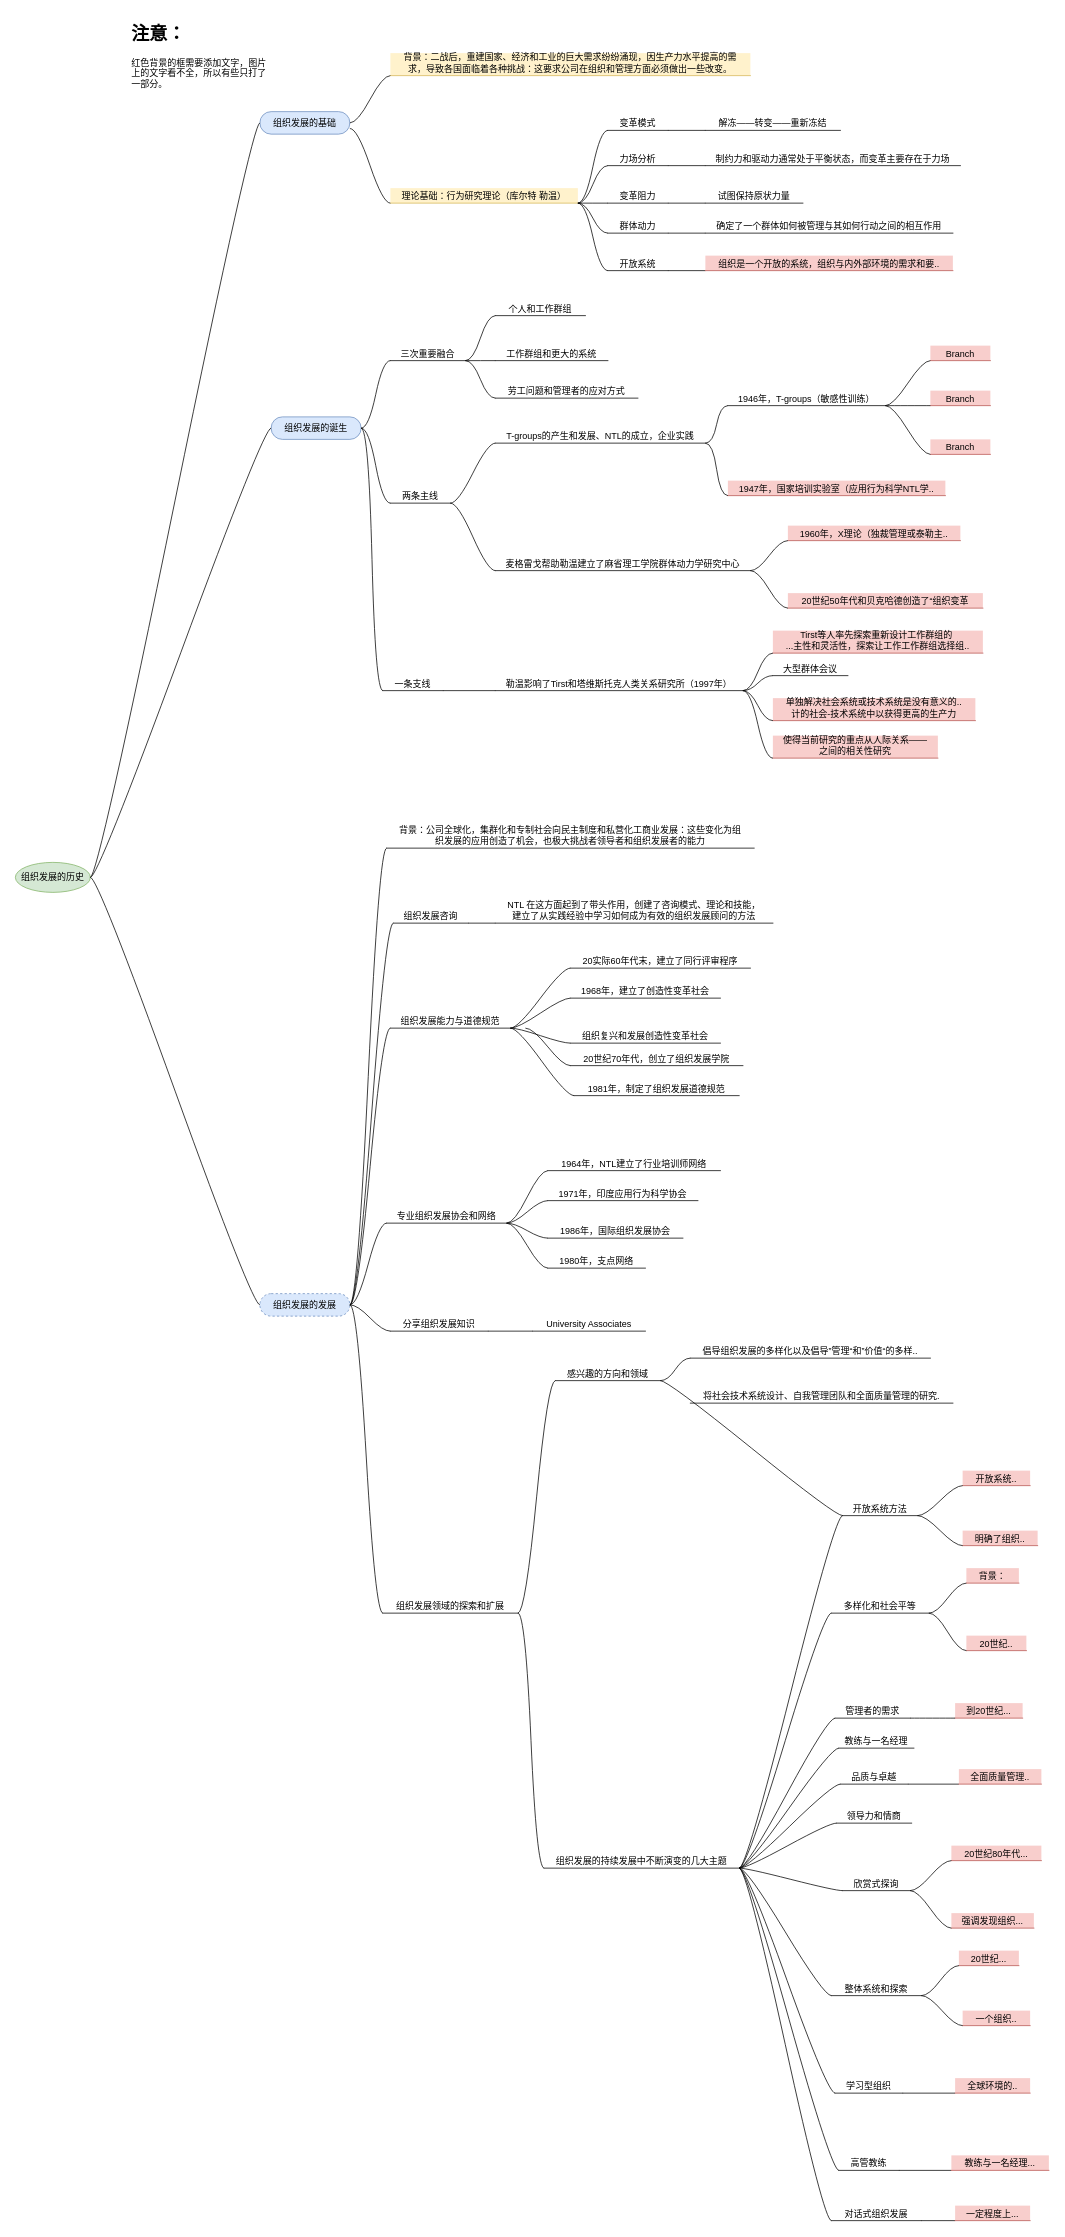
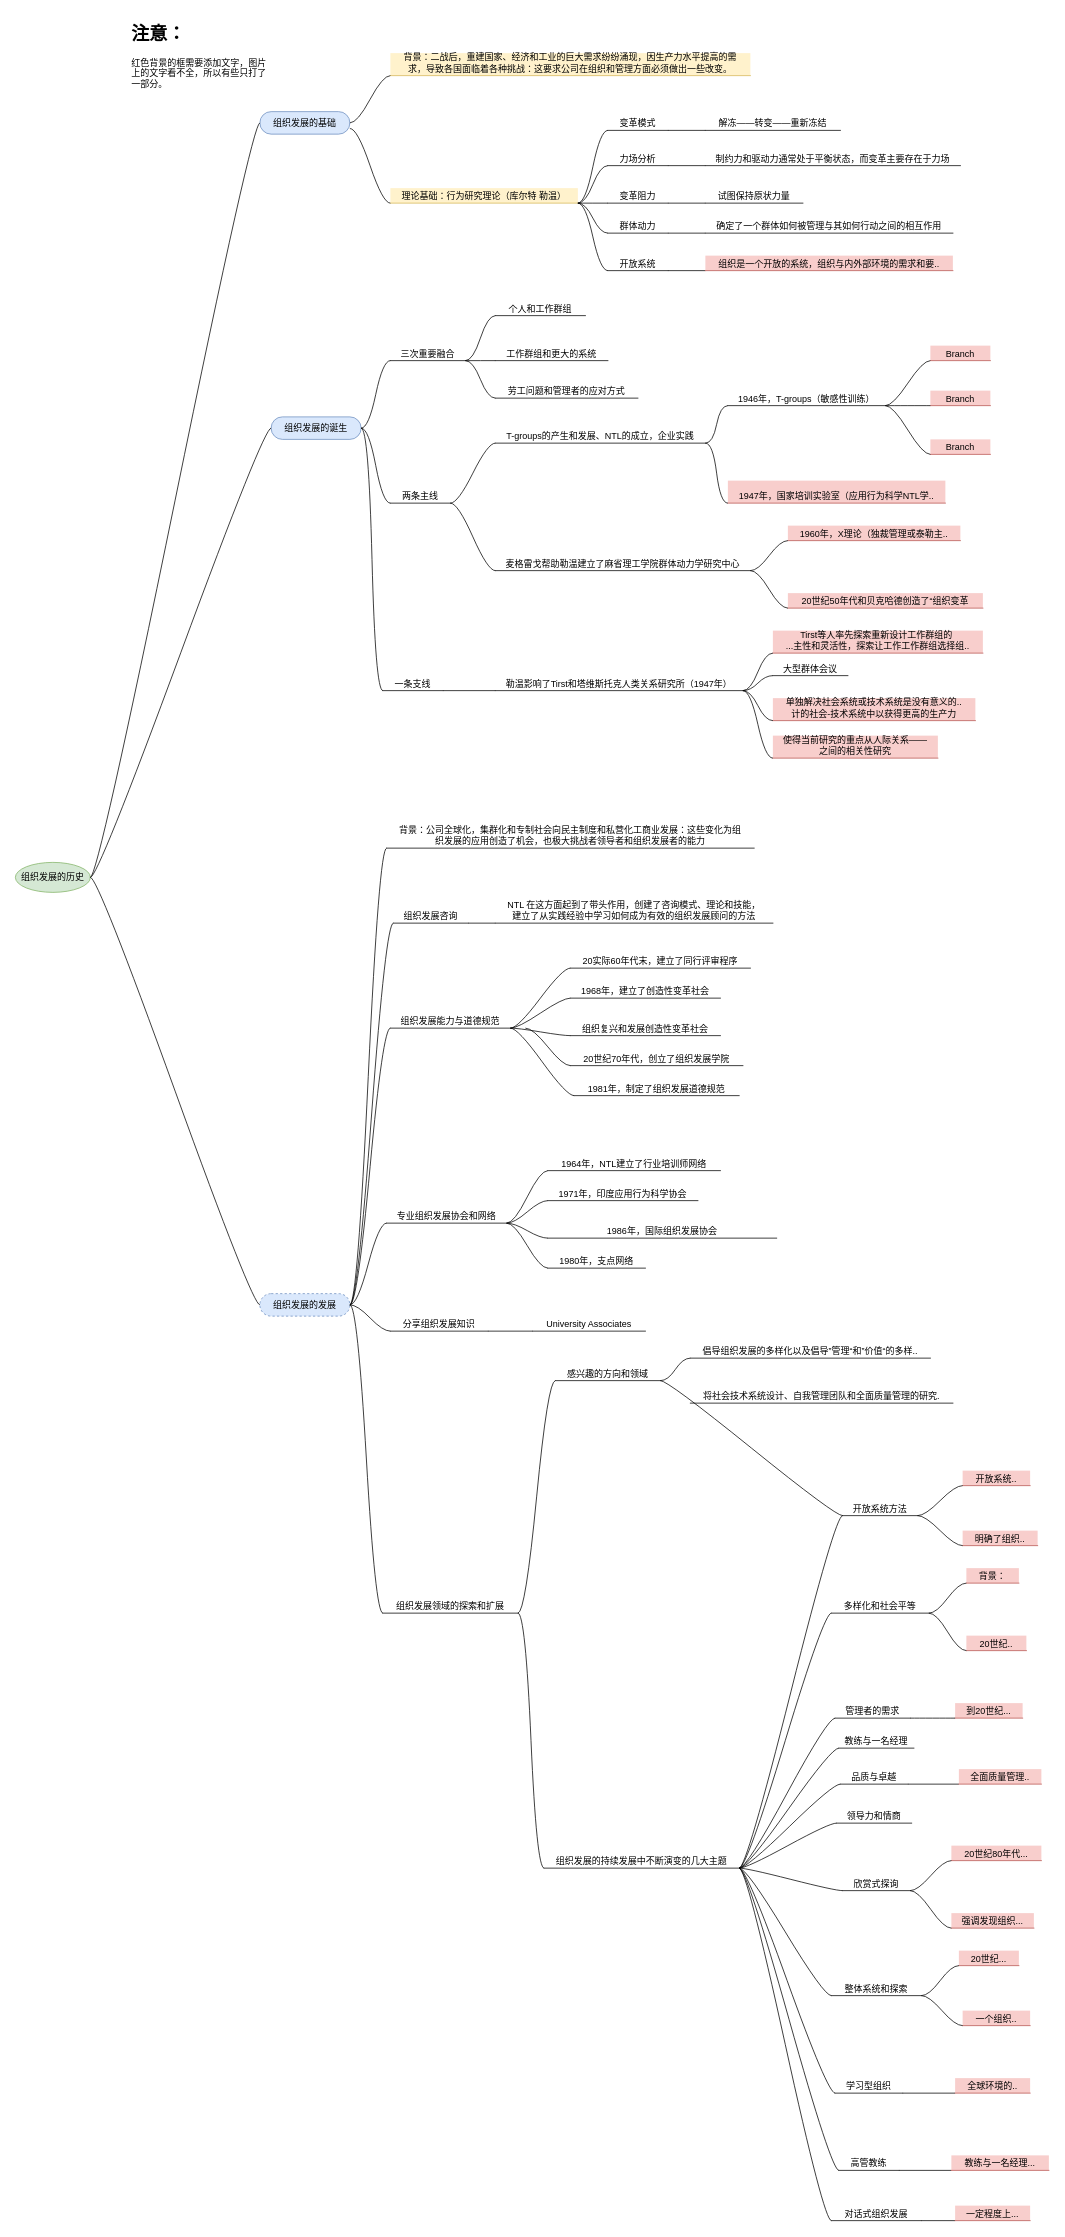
- <mxCell id="55" value="1947年，国家培训实验室（应用行为科学NTL学.." style="whiteSpace=wrap;html=1;shape=partialRectangle;top=0;left=0;bottom=1;right=0;points=[[0,1],[1,1]];fillColor=#f8cecc;align=center;verticalAlign=bottom;routingCenterY=0.5;snapToPoint=1;recursiveResize=0;autosize=1;treeFolding=1;treeMoving=1;newEdgeStyle={&quot;edgeStyle&quot;:&quot;entityRelationEdgeStyle&quot;,&quot;startArrow&quot;:&quot;none&quot;,&quot;endArrow&quot;:&quot;none&quot;,&quot;segment&quot;:10,&quot;curved&quot;:1};strokeColor=#b85450;" parent="1" vertex="1"><mxGeometry x="970" y="640" width="290" height="20" as="geometry" /></mxCell>
+ <mxCell id="55" value="1947年，国家培训实验室（应用行为科学NTL学.." style="whiteSpace=wrap;html=1;shape=partialRectangle;top=0;left=0;bottom=1;right=0;points=[[0,1],[1,1]];fillColor=#f8cecc;align=center;verticalAlign=bottom;routingCenterY=0.5;snapToPoint=1;recursiveResize=0;autosize=1;treeFolding=1;treeMoving=1;newEdgeStyle={&quot;edgeStyle&quot;:&quot;entityRelationEdgeStyle&quot;,&quot;startArrow&quot;:&quot;none&quot;,&quot;endArrow&quot;:&quot;none&quot;,&quot;segment&quot;:10,&quot;curved&quot;:1};strokeColor=#b85450;" parent="1" vertex="1"><mxGeometry x="970" y="640" width="290" height="30" as="geometry" /></mxCell>
- <mxCell id="64" value="勒温影响了Tirst和塔维斯托克人类关系研究所（1997年）" style="whiteSpace=wrap;html=1;shape=partialRectangle;top=0;left=0;bottom=1;right=0;points=[[0,1],[1,1]];fillColor=none;align=center;verticalAlign=bottom;routingCenterY=0.5;snapToPoint=1;recursiveResize=0;autosize=1;treeFolding=1;treeMoving=1;newEdgeStyle={&quot;edgeStyle&quot;:&quot;entityRelationEdgeStyle&quot;,&quot;startArrow&quot;:&quot;none&quot;,&quot;endArrow&quot;:&quot;none&quot;,&quot;segment&quot;:10,&quot;curved&quot;:1};" parent="1" vertex="1"><mxGeometry x="660" y="900" width="330" height="20" as="geometry" /></mxCell>
+ <mxCell id="64" value="勒温影响了Tirst和塔维斯托克人类关系研究所（1947年）" style="whiteSpace=wrap;html=1;shape=partialRectangle;top=0;left=0;bottom=1;right=0;points=[[0,1],[1,1]];fillColor=none;align=center;verticalAlign=bottom;routingCenterY=0.5;snapToPoint=1;recursiveResize=0;autosize=1;treeFolding=1;treeMoving=1;newEdgeStyle={&quot;edgeStyle&quot;:&quot;entityRelationEdgeStyle&quot;,&quot;startArrow&quot;:&quot;none&quot;,&quot;endArrow&quot;:&quot;none&quot;,&quot;segment&quot;:10,&quot;curved&quot;:1};" parent="1" vertex="1"><mxGeometry x="660" y="900" width="330" height="20" as="geometry" /></mxCell>
- <mxCell id="90" value="组织复兴和发展创造性变革社会" style="whiteSpace=wrap;html=1;shape=partialRectangle;top=0;left=0;bottom=1;right=0;points=[[0,1],[1,1]];fillColor=none;align=center;verticalAlign=bottom;routingCenterY=0.5;snapToPoint=1;recursiveResize=0;autosize=1;treeFolding=1;treeMoving=1;newEdgeStyle={&quot;edgeStyle&quot;:&quot;entityRelationEdgeStyle&quot;,&quot;startArrow&quot;:&quot;none&quot;,&quot;endArrow&quot;:&quot;none&quot;,&quot;segment&quot;:10,&quot;curved&quot;:1};" parent="1" vertex="1"><mxGeometry x="760" y="1360" width="200" height="30" as="geometry" /></mxCell>
+ <mxCell id="90" value="组织复兴和发展创造性变革社会" style="whiteSpace=wrap;html=1;shape=partialRectangle;top=0;left=0;bottom=1;right=0;points=[[0,1],[1,1]];fillColor=none;align=center;verticalAlign=bottom;routingCenterY=0.5;snapToPoint=1;recursiveResize=0;autosize=1;treeFolding=1;treeMoving=1;newEdgeStyle={&quot;edgeStyle&quot;:&quot;entityRelationEdgeStyle&quot;,&quot;startArrow&quot;:&quot;none&quot;,&quot;endArrow&quot;:&quot;none&quot;,&quot;segment&quot;:10,&quot;curved&quot;:1};" parent="1" vertex="1"><mxGeometry x="760" y="1360" width="200" height="20" as="geometry" /></mxCell>
- <mxCell id="101" value="1986年，国际组织发展协会" style="whiteSpace=wrap;html=1;shape=partialRectangle;top=0;left=0;bottom=1;right=0;points=[[0,1],[1,1]];fillColor=none;align=center;verticalAlign=bottom;routingCenterY=0.5;snapToPoint=1;recursiveResize=0;autosize=1;treeFolding=1;treeMoving=1;newEdgeStyle={&quot;edgeStyle&quot;:&quot;entityRelationEdgeStyle&quot;,&quot;startArrow&quot;:&quot;none&quot;,&quot;endArrow&quot;:&quot;none&quot;,&quot;segment&quot;:10,&quot;curved&quot;:1};" parent="1" vertex="1"><mxGeometry x="730" y="1630" width="180" height="20" as="geometry" /></mxCell>
+ <mxCell id="101" value="1986年，国际组织发展协会" style="whiteSpace=wrap;html=1;shape=partialRectangle;top=0;left=0;bottom=1;right=0;points=[[0,1],[1,1]];fillColor=none;align=center;verticalAlign=bottom;routingCenterY=0.5;snapToPoint=1;recursiveResize=0;autosize=1;treeFolding=1;treeMoving=1;newEdgeStyle={&quot;edgeStyle&quot;:&quot;entityRelationEdgeStyle&quot;,&quot;startArrow&quot;:&quot;none&quot;,&quot;endArrow&quot;:&quot;none&quot;,&quot;segment&quot;:10,&quot;curved&quot;:1};" parent="1" vertex="1"><mxGeometry x="730" y="1630" width="305" height="20" as="geometry" /></mxCell>
